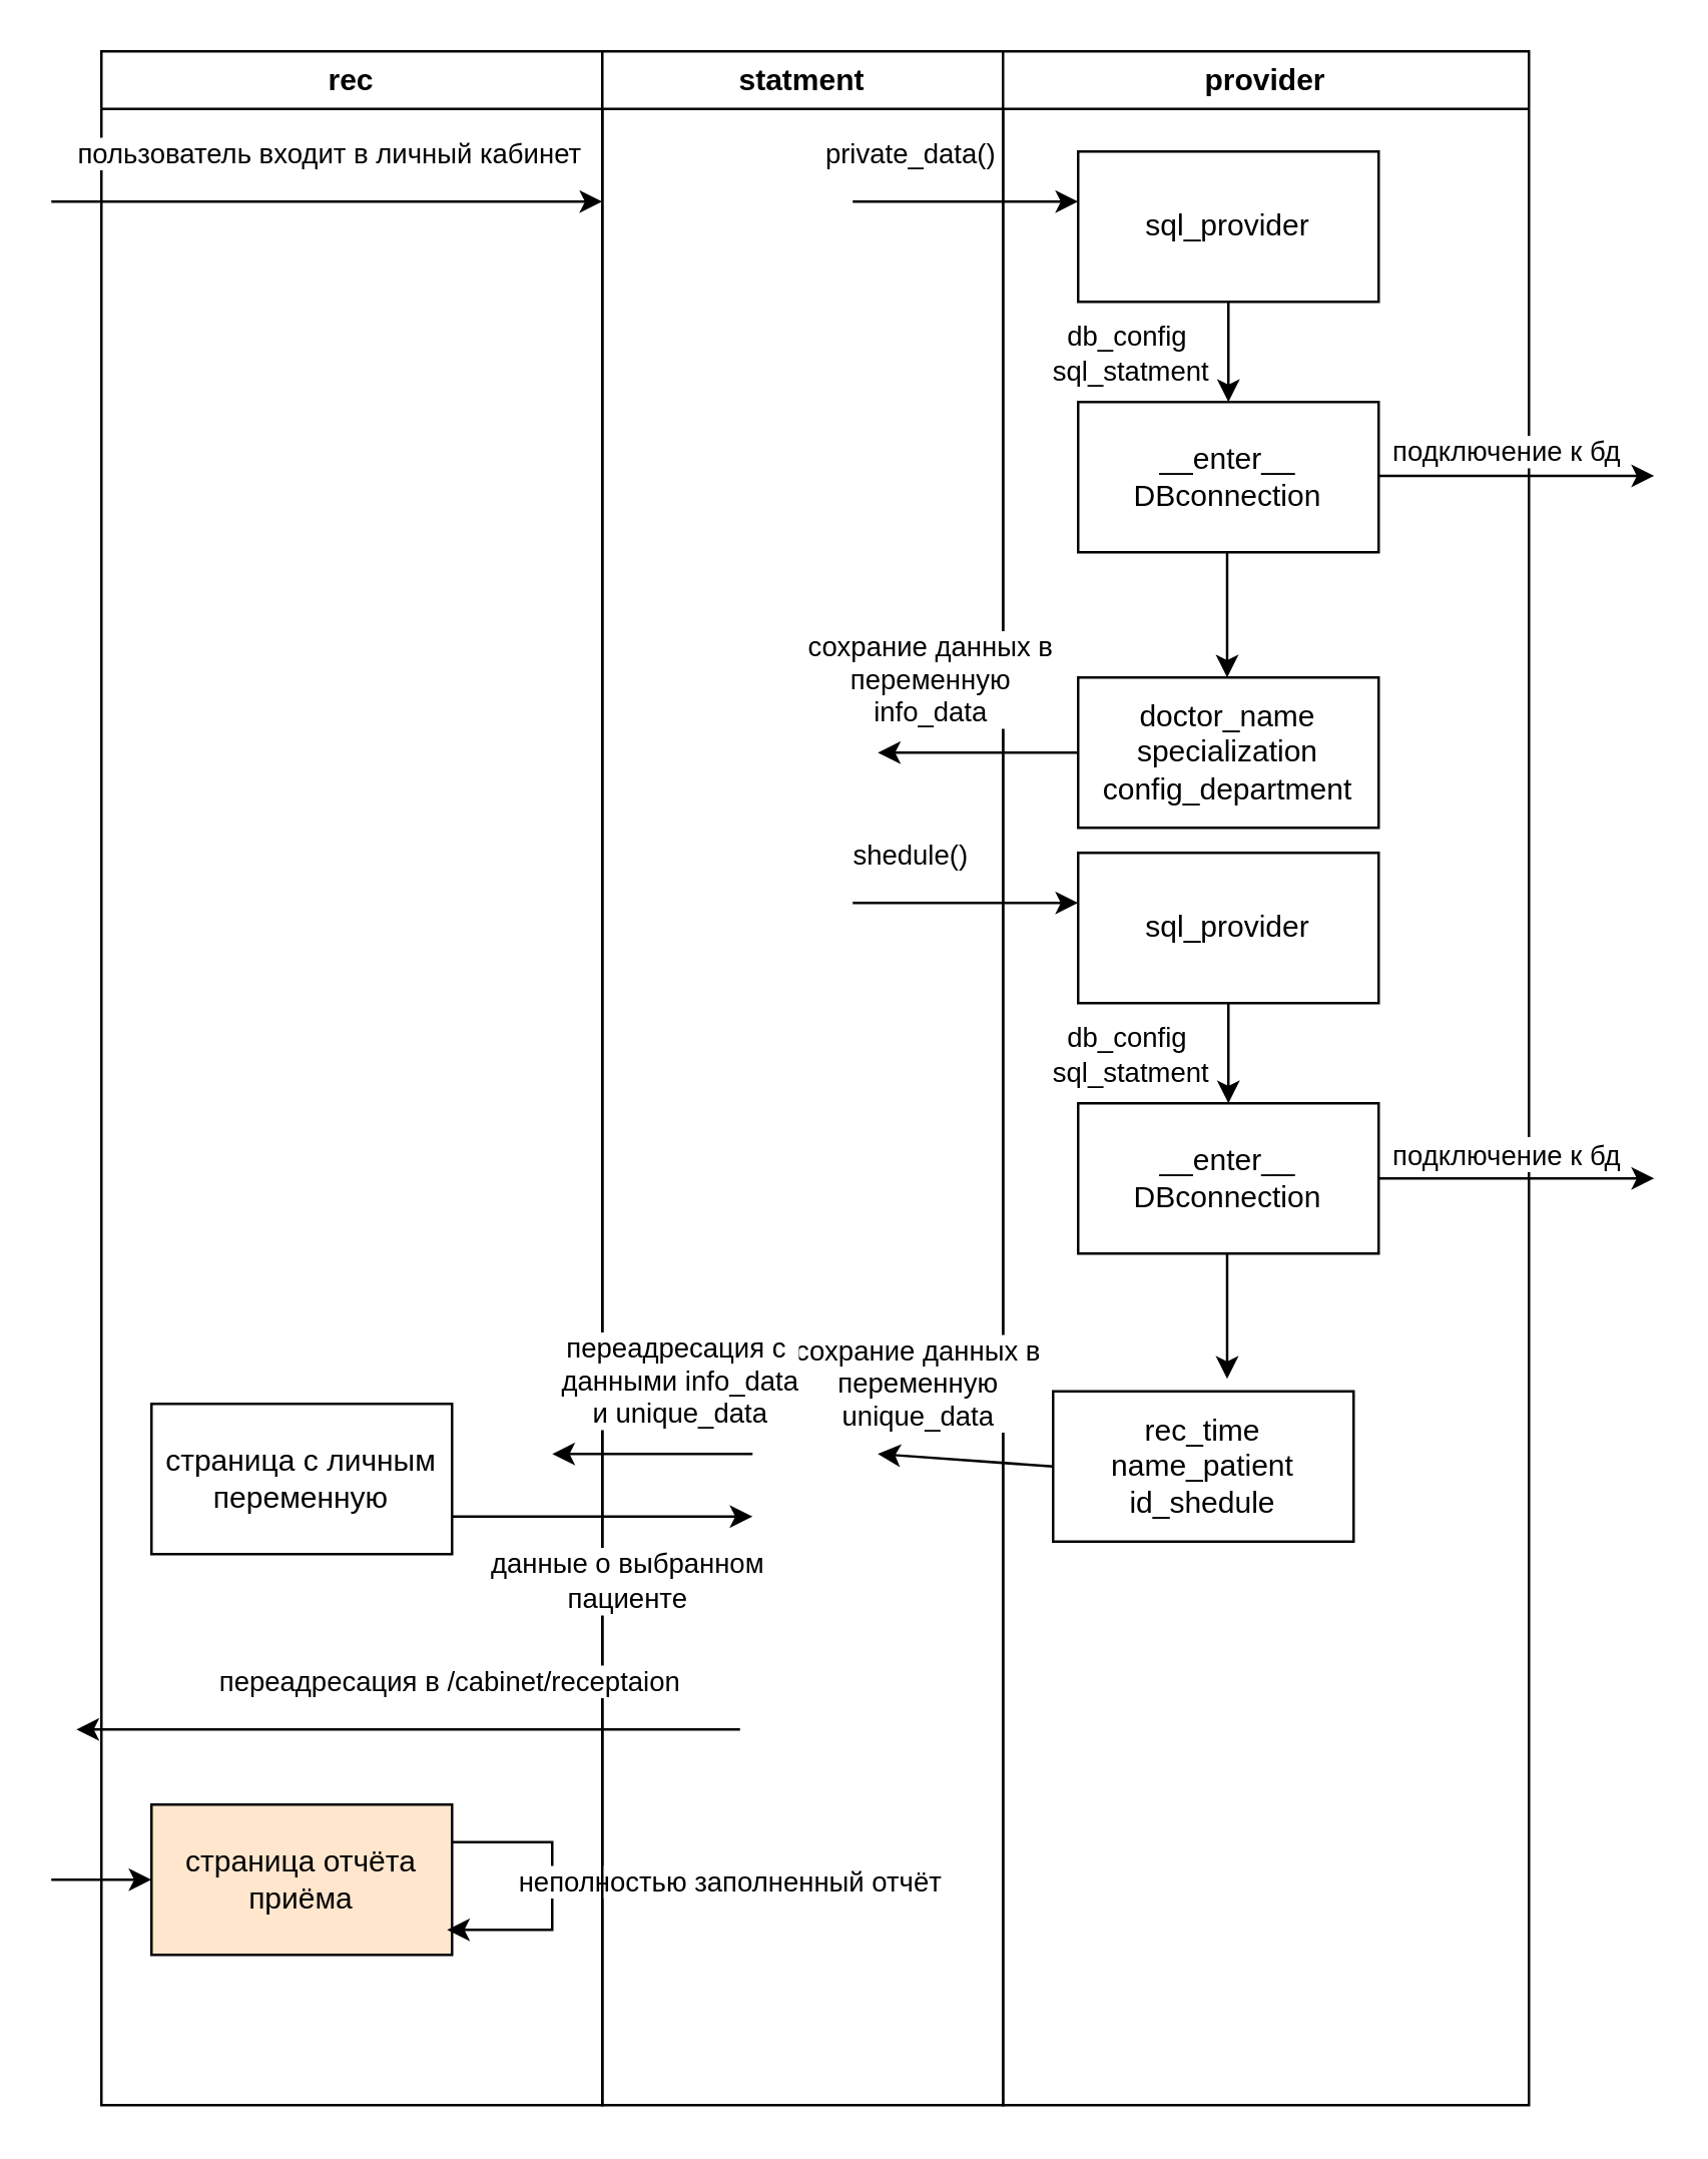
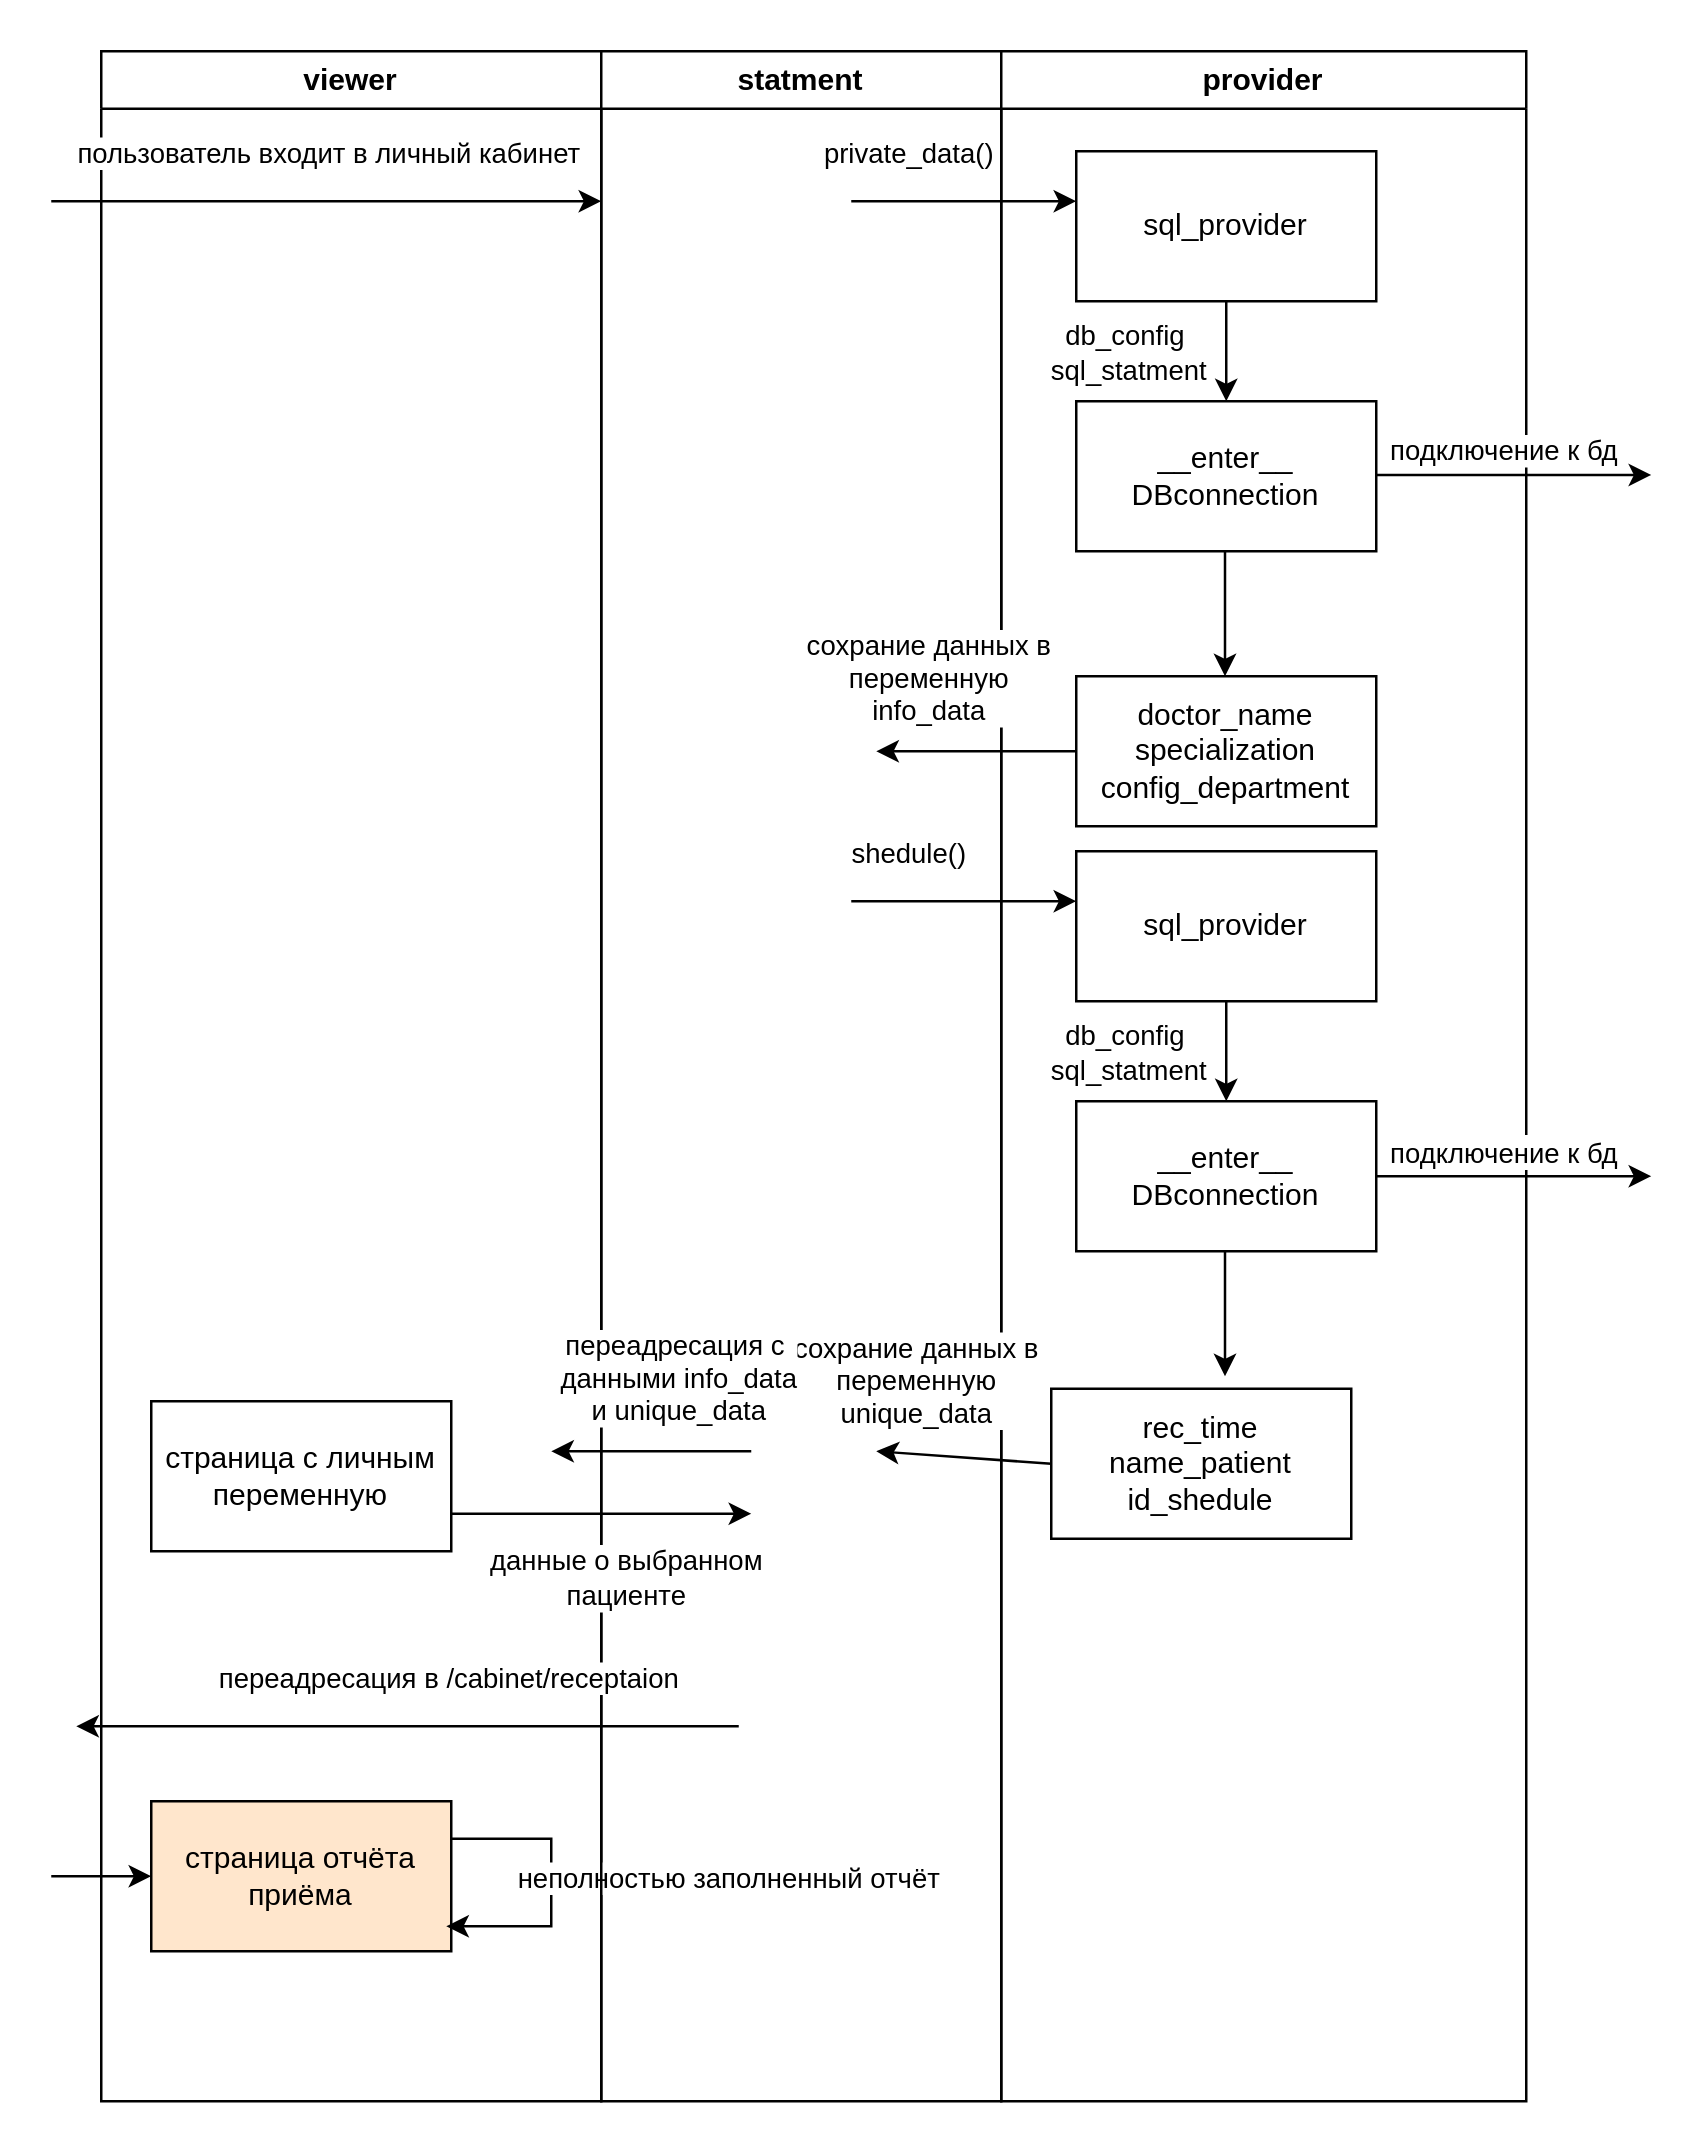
- <mxCell id="2" value="rec" style="swimlane;whiteSpace=wrap;html=1;" vertex="1" parent="1"><mxGeometry x="40" y="20" width="200" height="820" as="geometry" /></mxCell>
+ <mxCell id="2" value="viewer" style="swimlane;whiteSpace=wrap;html=1;" vertex="1" parent="1"><mxGeometry x="40" y="20" width="200" height="820" as="geometry" /></mxCell>
